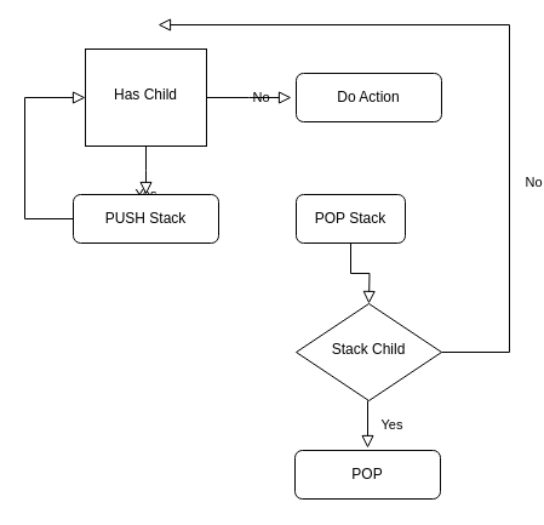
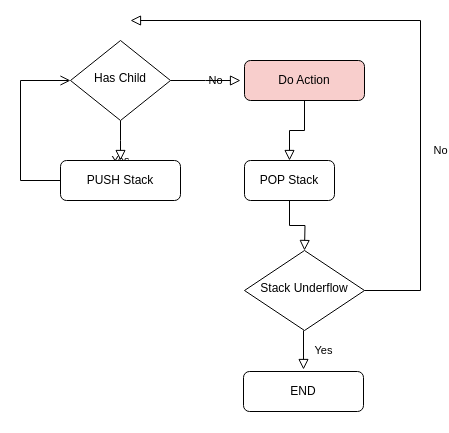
- <mxCell id="6" value="" style="rounded=0;html=1;jettySize=auto;orthogonalLoop=1;fontSize=11;endArrow=block;endFill=0;endSize=8;strokeWidth=1;shadow=0;labelBackgroundColor=none;edgeStyle=orthogonalEdgeStyle;exitX=0;exitY=0.5;exitDx=0;exitDy=0;entryX=0;entryY=0.5;entryDx=0;entryDy=0;" edge="1" parent="1" source="5" target="4"><mxGeometry relative="1" as="geometry"><mxPoint x="0" y="180" as="sourcePoint" /><mxPoint x="0" y="30" as="targetPoint" /><Array as="points"><mxPoint x="20" y="180" /><mxPoint x="20" y="80" /></Array></mxGeometry></mxCell>
+ <mxCell id="6" value="" style="rounded=0;html=1;jettySize=auto;orthogonalLoop=1;fontSize=11;endArrow=open;endFill=0;endSize=8;strokeWidth=1;shadow=0;labelBackgroundColor=none;edgeStyle=orthogonalEdgeStyle;exitX=0;exitY=0.5;exitDx=0;exitDy=0;entryX=0;entryY=0.5;entryDx=0;entryDy=0;" edge="1" parent="1" source="5" target="4"><mxGeometry relative="1" as="geometry"><mxPoint x="0" y="180" as="sourcePoint" /><mxPoint x="0" y="30" as="targetPoint" /><Array as="points"><mxPoint x="20" y="180" /><mxPoint x="20" y="80" /></Array></mxGeometry></mxCell>
- <mxCell id="4" value="Has Child" style="whiteSpace=wrap;html=1;shadow=0;fontFamily=Helvetica;fontSize=12;align=center;strokeWidth=1;spacing=6;spacingTop=-4;rounded=0;" vertex="1" parent="1"><mxGeometry x="70" y="40" width="100" height="80" as="geometry" /></mxCell>
+ <mxCell id="4" value="Has Child" style="rhombus;whiteSpace=wrap;html=1;shadow=0;fontFamily=Helvetica;fontSize=12;align=center;strokeWidth=1;spacing=6;spacingTop=-4;" vertex="1" parent="1"><mxGeometry x="70" y="40" width="100" height="80" as="geometry" /></mxCell>
- <mxCell id="7" value="Do Action" style="rounded=1;whiteSpace=wrap;html=1;fontSize=12;glass=0;strokeWidth=1;shadow=0;" vertex="1" parent="1"><mxGeometry x="244" y="60" width="120" height="40" as="geometry" /></mxCell>
+ <mxCell id="7" value="Do Action" style="rounded=1;whiteSpace=wrap;html=1;fontSize=12;glass=0;strokeWidth=1;shadow=0;fillColor=#f8cecc;" vertex="1" parent="1"><mxGeometry x="244" y="60" width="120" height="40" as="geometry" /></mxCell>
+ <mxCell id="9" value="" style="rounded=0;html=1;jettySize=auto;orthogonalLoop=1;fontSize=11;endArrow=block;endFill=0;endSize=8;strokeWidth=1;shadow=0;labelBackgroundColor=none;edgeStyle=orthogonalEdgeStyle;exitX=0.5;exitY=1;exitDx=0;exitDy=0;entryX=0.5;entryY=0;entryDx=0;entryDy=0;" edge="1" parent="1" source="7" target="8"><mxGeometry relative="1" as="geometry"><mxPoint x="410" y="430" as="sourcePoint" /><mxPoint x="410" y="470" as="targetPoint" /></mxGeometry></mxCell>
- <mxCell id="12" value="Stack Child" style="rhombus;whiteSpace=wrap;html=1;shadow=0;fontFamily=Helvetica;fontSize=12;align=center;strokeWidth=1;spacing=6;spacingTop=-4;" vertex="1" parent="1"><mxGeometry x="244" y="250" width="120" height="80" as="geometry" /></mxCell>
+ <mxCell id="12" value="Stack Underflow" style="rhombus;whiteSpace=wrap;html=1;shadow=0;fontFamily=Helvetica;fontSize=12;align=center;strokeWidth=1;spacing=6;spacingTop=-4;" vertex="1" parent="1"><mxGeometry x="244" y="250" width="120" height="80" as="geometry" /></mxCell>
- <mxCell id="11" value="POP" style="rounded=1;whiteSpace=wrap;html=1;fontSize=12;glass=0;strokeWidth=1;shadow=0;" vertex="1" parent="1"><mxGeometry x="243" y="371" width="120" height="40" as="geometry" /></mxCell>
+ <mxCell id="11" value="END" style="rounded=1;whiteSpace=wrap;html=1;fontSize=12;glass=0;strokeWidth=1;shadow=0;" vertex="1" parent="1"><mxGeometry x="243" y="371" width="120" height="40" as="geometry" /></mxCell>
